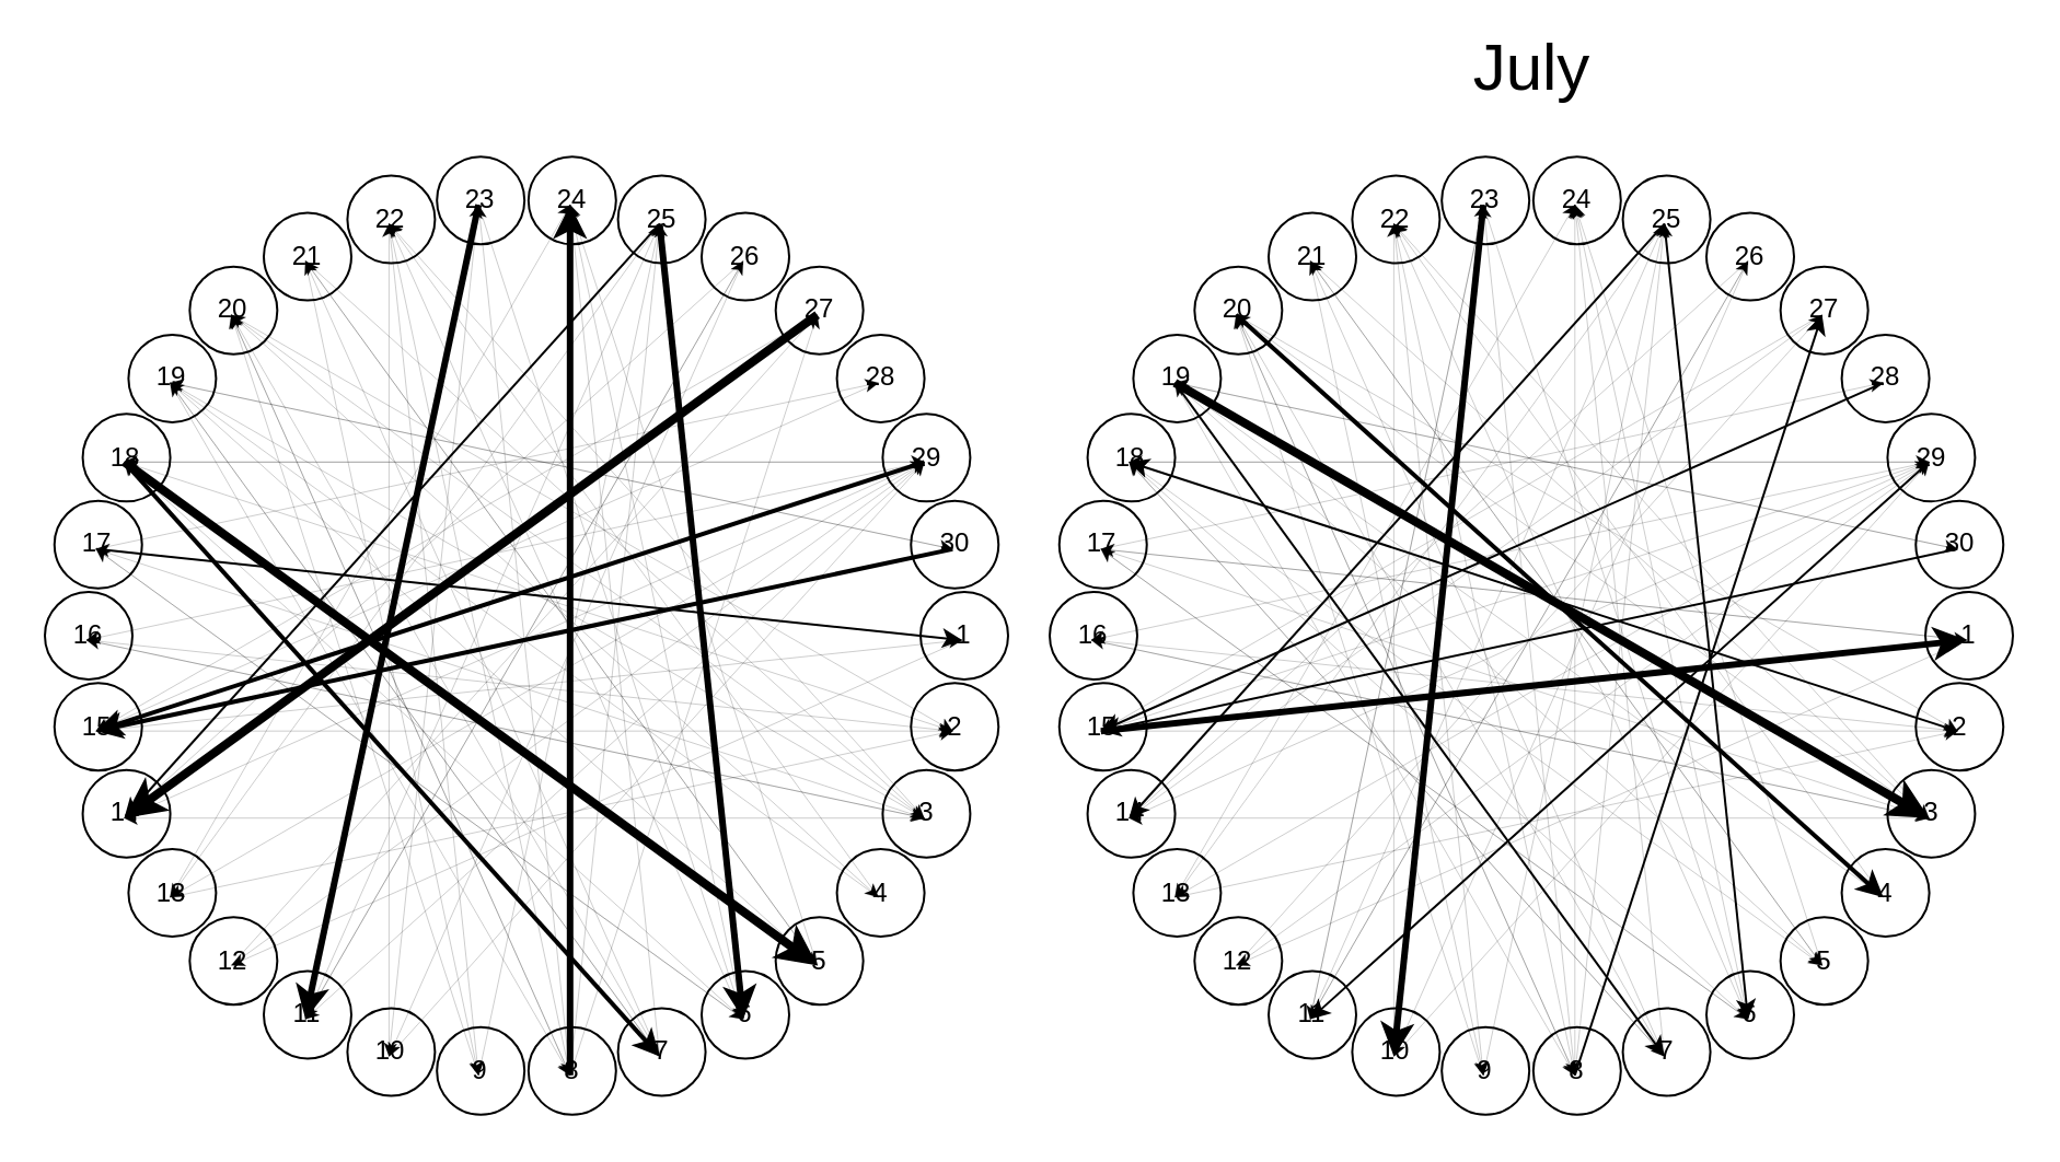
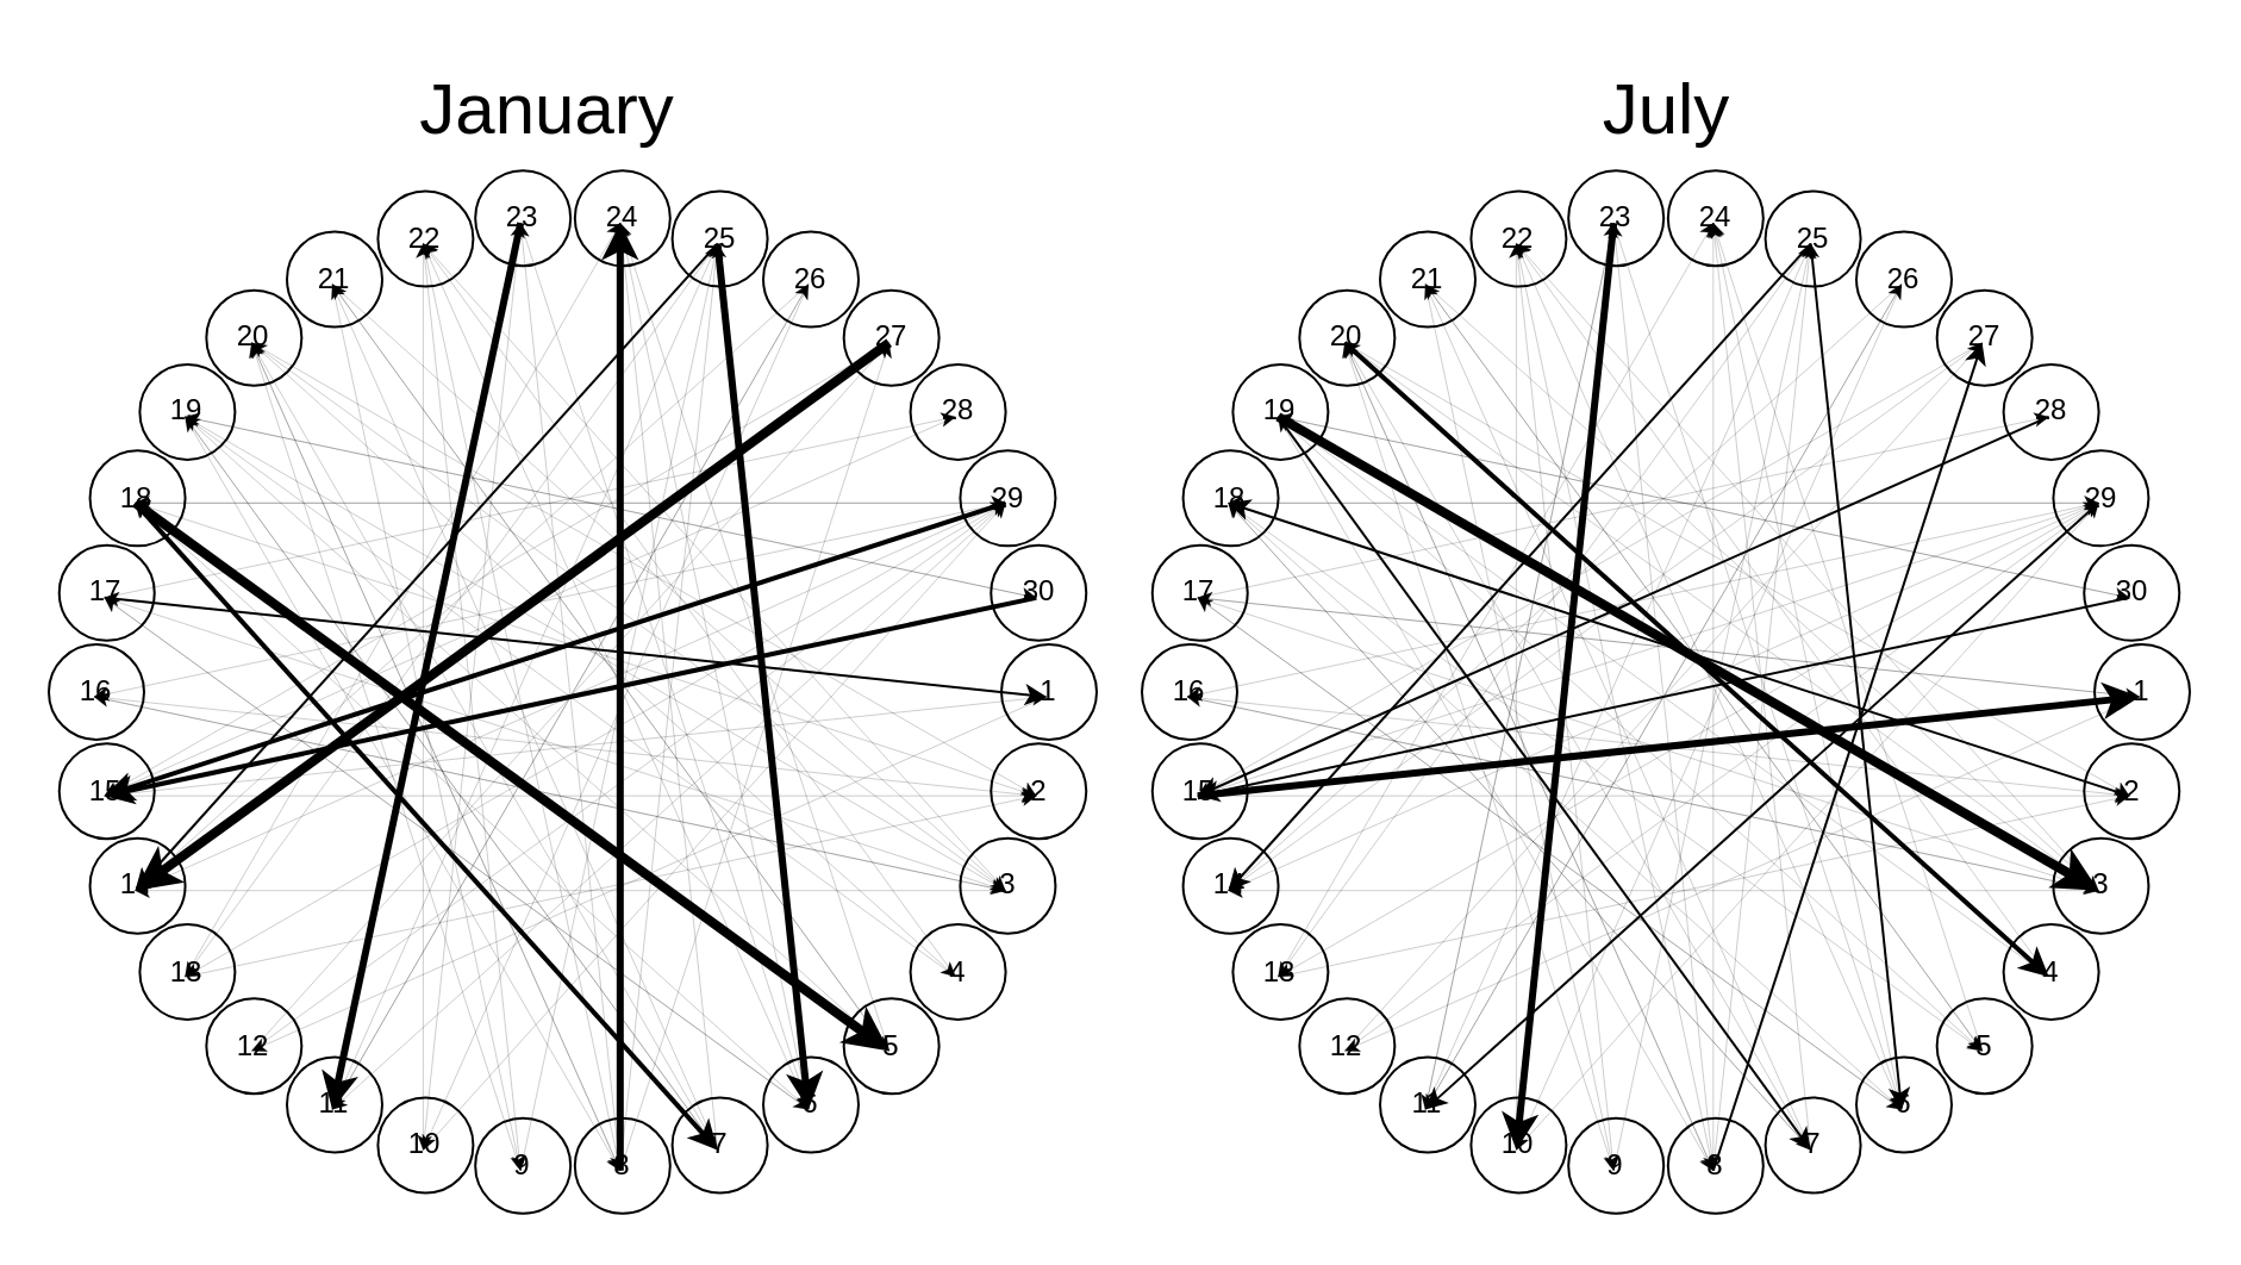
- <mxCell id="227" value="&lt;font style=&quot;font-size: 30px;&quot;&gt;July&lt;/font&gt;" style="text;html=1;align=center;verticalAlign=middle;resizable=0;points=[];autosize=1;strokeColor=none;fillColor=none;" parent="1" vertex="1"><mxGeometry x="659" y="5" width="80" height="50" as="geometry" /></mxCell>
+ <mxCell id="227" value="&lt;font style=&quot;font-size: 30px;&quot;&gt;July&lt;/font&gt;" style="text;html=1;align=center;verticalAlign=middle;resizable=0;points=[];autosize=1;strokeColor=none;fillColor=none;" parent="1" vertex="1"><mxGeometry x="659" y="20" width="80" height="50" as="geometry" /></mxCell>
+ <mxCell id="226" value="&lt;font style=&quot;font-size: 30px;&quot;&gt;January&lt;/font&gt;" style="text;html=1;align=center;verticalAlign=middle;resizable=0;points=[];autosize=1;strokeColor=none;fillColor=none;" parent="1" vertex="1"><mxGeometry x="164" y="20" width="130" height="50" as="geometry" /></mxCell>
